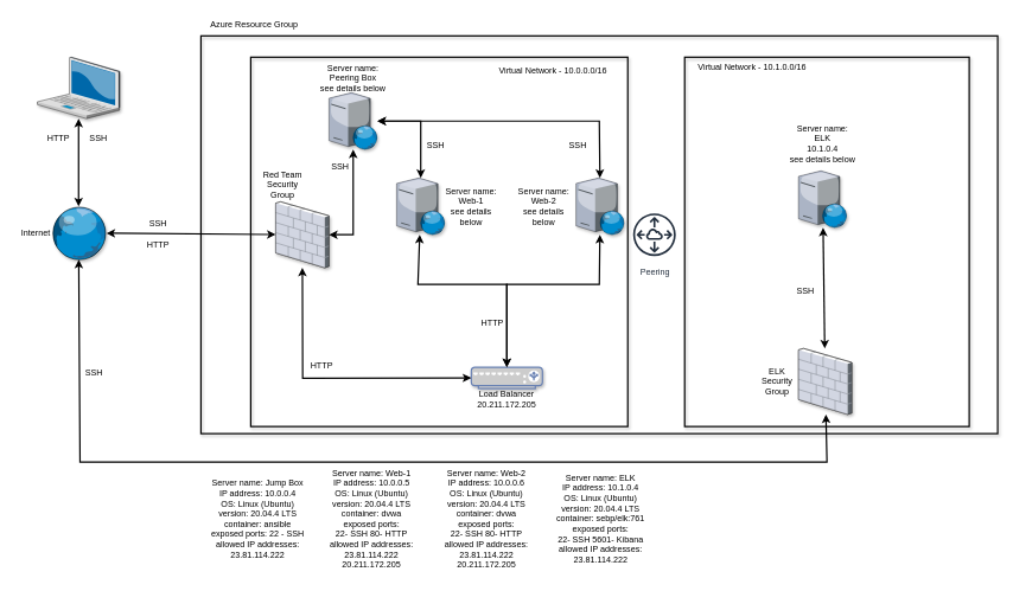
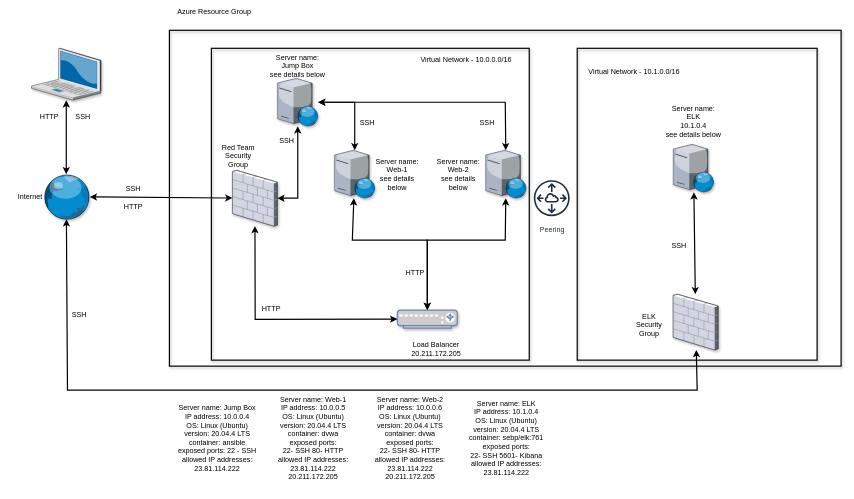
- <mxCell id="6" value="Azure Resource Group" style="text;html=1;strokeColor=none;fillColor=none;align=center;verticalAlign=middle;whiteSpace=wrap;rounded=0;shadow=1;" parent="1" vertex="1"><mxGeometry x="282" y="20" width="150" height="30" as="geometry" /></mxCell>
+ <mxCell id="6" value="Azure Resource Group" style="text;html=1;strokeColor=none;fillColor=none;align=center;verticalAlign=middle;whiteSpace=wrap;rounded=0;shadow=1;" parent="1" vertex="1"><mxGeometry x="282" y="5" width="150" height="30" as="geometry" /></mxCell>
- <mxCell id="36" value="Virtual Network - 10.1.0.0/16" style="text;html=1;strokeColor=none;fillColor=none;align=center;verticalAlign=middle;whiteSpace=wrap;rounded=0;shadow=1;" parent="1" vertex="1"><mxGeometry x="972" y="80" width="170" height="30" as="geometry" /></mxCell>
+ <mxCell id="36" value="Virtual Network - 10.1.0.0/16" style="text;html=1;strokeColor=none;fillColor=none;align=center;verticalAlign=middle;whiteSpace=wrap;rounded=0;shadow=1;" parent="1" vertex="1"><mxGeometry x="972" y="105" width="170" height="30" as="geometry" /></mxCell>
- <mxCell id="15" value="Server name: Peering Box&lt;br&gt;see details below" style="text;html=1;strokeColor=none;fillColor=none;align=center;verticalAlign=middle;whiteSpace=wrap;rounded=0;shadow=1;" parent="1" vertex="1"><mxGeometry x="448" y="90" width="96" height="40" as="geometry" /></mxCell>
+ <mxCell id="15" value="Server name: Jump Box&lt;br&gt;see details below" style="text;html=1;strokeColor=none;fillColor=none;align=center;verticalAlign=middle;whiteSpace=wrap;rounded=0;shadow=1;" parent="1" vertex="1"><mxGeometry x="448" y="90" width="96" height="40" as="geometry" /></mxCell>
- <mxCell id="44" value="ELK Security Group" style="text;html=1;strokeColor=none;fillColor=none;align=center;verticalAlign=middle;whiteSpace=wrap;rounded=0;shadow=1;" parent="1" vertex="1"><mxGeometry x="1062" y="521.5" width="60" height="30" as="geometry" /></mxCell>
+ <mxCell id="44" value="ELK Security Group" style="text;html=1;strokeColor=none;fillColor=none;align=center;verticalAlign=middle;whiteSpace=wrap;rounded=0;shadow=1;" parent="1" vertex="1"><mxGeometry x="1052" y="526.5" width="60" height="30" as="geometry" /></mxCell>
- <mxCell id="28" value="Load Balancer&lt;br&gt;20.211.172.205" style="text;html=1;strokeColor=none;fillColor=none;align=center;verticalAlign=middle;whiteSpace=wrap;rounded=0;shadow=1;" parent="1" vertex="1"><mxGeometry x="667" y="546.5" width="90" height="30" as="geometry" /></mxCell>
+ <mxCell id="28" value="Load Balancer&lt;br&gt;20.211.172.205" style="text;html=1;strokeColor=none;fillColor=none;align=center;verticalAlign=middle;whiteSpace=wrap;rounded=0;shadow=1;" parent="1" vertex="1"><mxGeometry x="682" y="566.5" width="90" height="30" as="geometry" /></mxCell>
